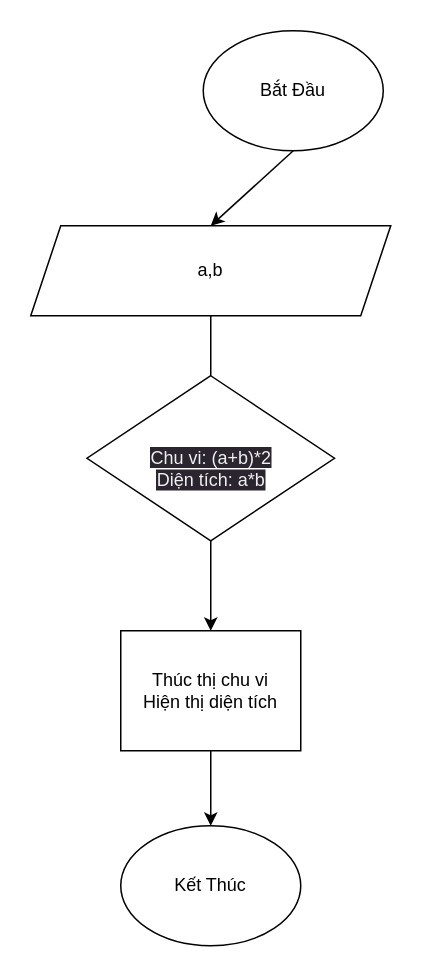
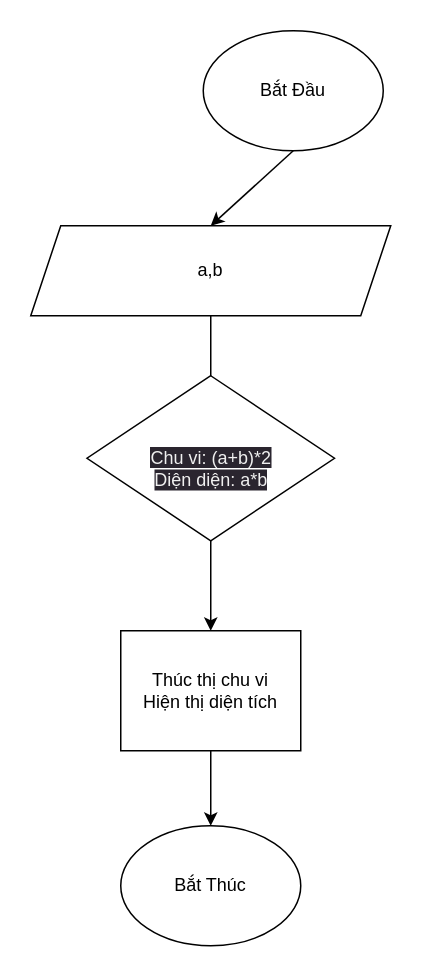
- <mxCell id="7" value="&lt;br&gt;&lt;span style=&quot;color: rgb(240, 240, 240); font-family: Helvetica; font-size: 12px; font-style: normal; font-variant-ligatures: normal; font-variant-caps: normal; font-weight: 400; letter-spacing: normal; orphans: 2; text-align: center; text-indent: 0px; text-transform: none; widows: 2; word-spacing: 0px; -webkit-text-stroke-width: 0px; background-color: rgb(42, 37, 47); text-decoration-thickness: initial; text-decoration-style: initial; text-decoration-color: initial; float: none; display: inline !important;&quot;&gt;Chu vi: (a+b)*2&lt;/span&gt;&lt;br style=&quot;border-color: rgb(0, 0, 0); color: rgb(240, 240, 240); font-family: Helvetica; font-size: 12px; font-style: normal; font-variant-ligatures: normal; font-variant-caps: normal; font-weight: 400; letter-spacing: normal; orphans: 2; text-align: center; text-indent: 0px; text-transform: none; widows: 2; word-spacing: 0px; -webkit-text-stroke-width: 0px; background-color: rgb(42, 37, 47); text-decoration-thickness: initial; text-decoration-style: initial; text-decoration-color: initial;&quot;&gt;&lt;span style=&quot;color: rgb(240, 240, 240); font-family: Helvetica; font-size: 12px; font-style: normal; font-variant-ligatures: normal; font-variant-caps: normal; font-weight: 400; letter-spacing: normal; orphans: 2; text-align: center; text-indent: 0px; text-transform: none; widows: 2; word-spacing: 0px; -webkit-text-stroke-width: 0px; background-color: rgb(42, 37, 47); text-decoration-thickness: initial; text-decoration-style: initial; text-decoration-color: initial; float: none; display: inline !important;&quot;&gt;Diện tích: a*b&lt;/span&gt;" style="rhombus;whiteSpace=wrap;html=1;" vertex="1" parent="1"><mxGeometry x="57.5" y="250" width="165" height="110" as="geometry" /></mxCell>
+ <mxCell id="7" value="&lt;br&gt;&lt;span style=&quot;color: rgb(240, 240, 240); font-family: Helvetica; font-size: 12px; font-style: normal; font-variant-ligatures: normal; font-variant-caps: normal; font-weight: 400; letter-spacing: normal; orphans: 2; text-align: center; text-indent: 0px; text-transform: none; widows: 2; word-spacing: 0px; -webkit-text-stroke-width: 0px; background-color: rgb(42, 37, 47); text-decoration-thickness: initial; text-decoration-style: initial; text-decoration-color: initial; float: none; display: inline !important;&quot;&gt;Chu vi: (a+b)*2&lt;/span&gt;&lt;br style=&quot;border-color: rgb(0, 0, 0); color: rgb(240, 240, 240); font-family: Helvetica; font-size: 12px; font-style: normal; font-variant-ligatures: normal; font-variant-caps: normal; font-weight: 400; letter-spacing: normal; orphans: 2; text-align: center; text-indent: 0px; text-transform: none; widows: 2; word-spacing: 0px; -webkit-text-stroke-width: 0px; background-color: rgb(42, 37, 47); text-decoration-thickness: initial; text-decoration-style: initial; text-decoration-color: initial;&quot;&gt;&lt;span style=&quot;color: rgb(240, 240, 240); font-family: Helvetica; font-size: 12px; font-style: normal; font-variant-ligatures: normal; font-variant-caps: normal; font-weight: 400; letter-spacing: normal; orphans: 2; text-align: center; text-indent: 0px; text-transform: none; widows: 2; word-spacing: 0px; -webkit-text-stroke-width: 0px; background-color: rgb(42, 37, 47); text-decoration-thickness: initial; text-decoration-style: initial; text-decoration-color: initial; float: none; display: inline !important;&quot;&gt;Diện diện: a*b&lt;/span&gt;" style="rhombus;whiteSpace=wrap;html=1;" vertex="1" parent="1"><mxGeometry x="57.5" y="250" width="165" height="110" as="geometry" /></mxCell>
- <mxCell id="10" value="Kết Thúc" style="ellipse;whiteSpace=wrap;html=1;" vertex="1" parent="1"><mxGeometry x="80" y="550" width="120" height="80" as="geometry" /></mxCell>
+ <mxCell id="10" value="Bắt Thúc" style="ellipse;whiteSpace=wrap;html=1;" vertex="1" parent="1"><mxGeometry x="80" y="550" width="120" height="80" as="geometry" /></mxCell>
